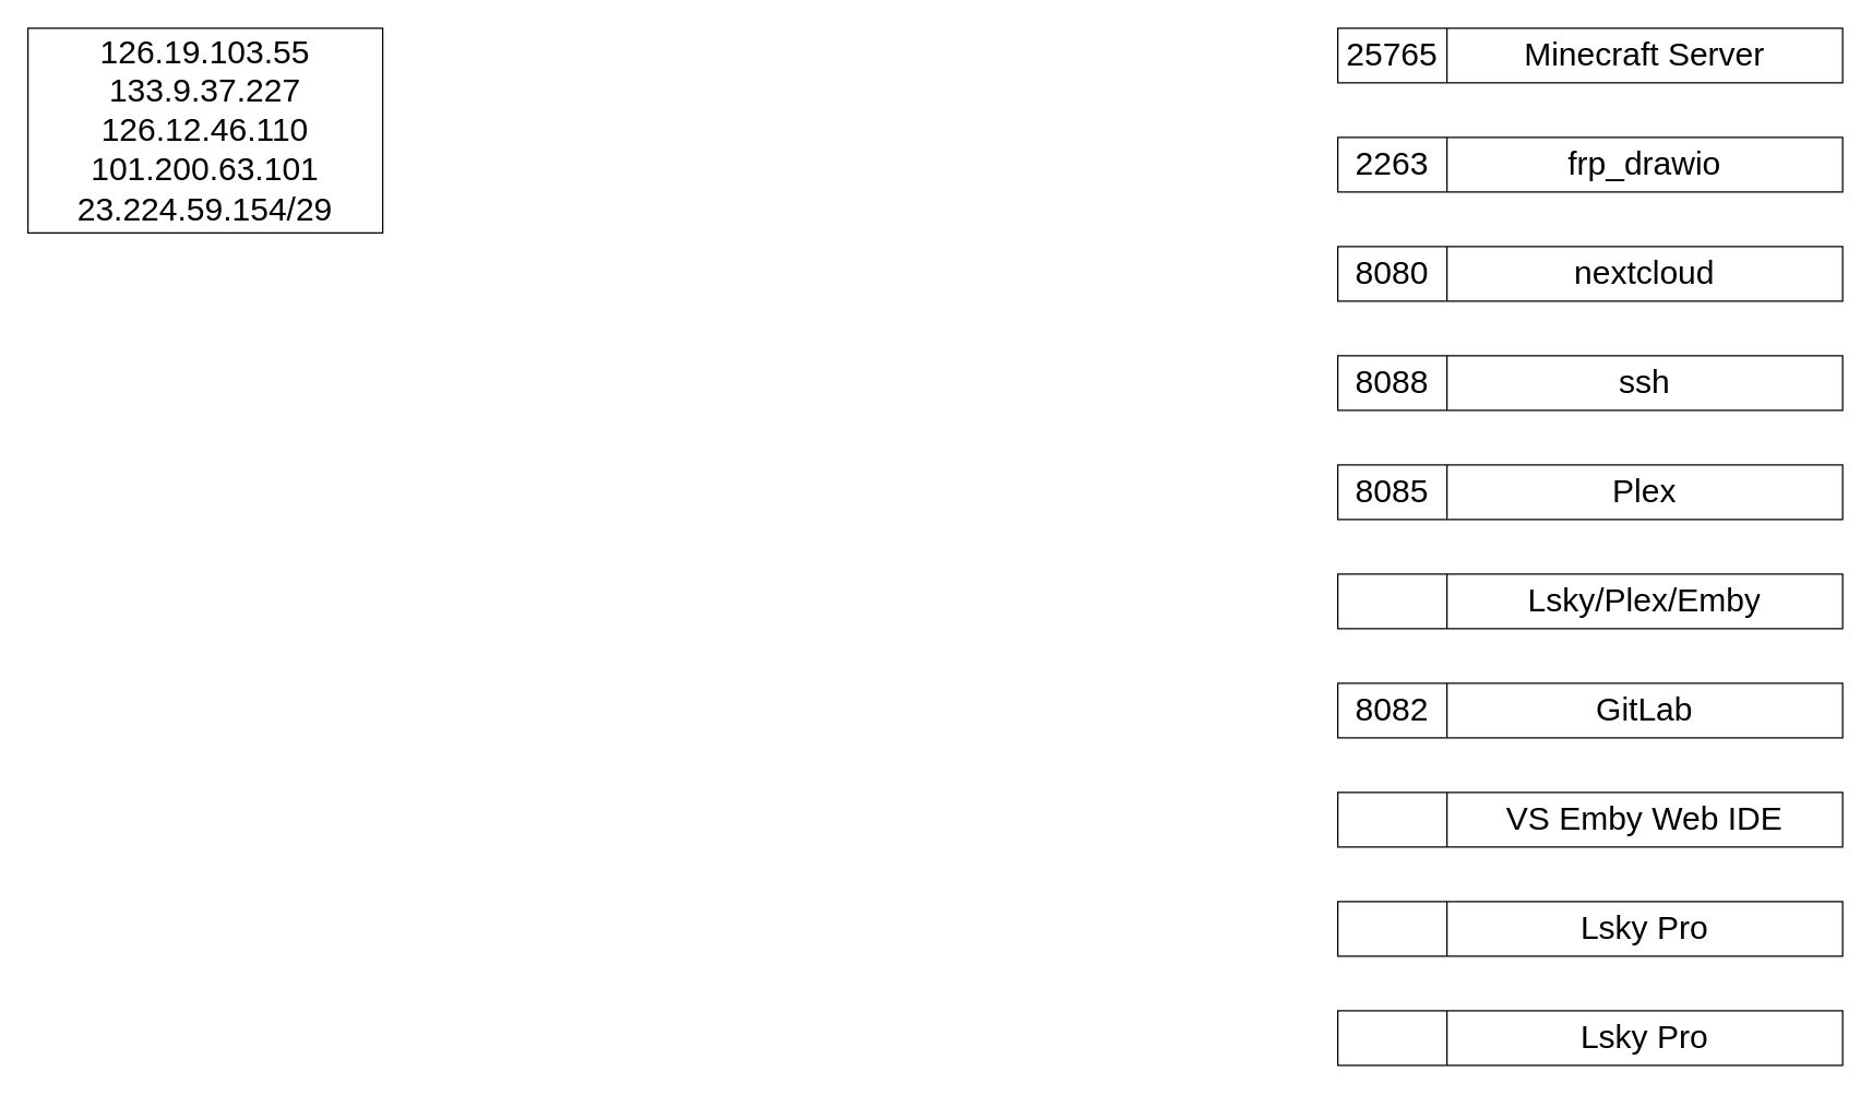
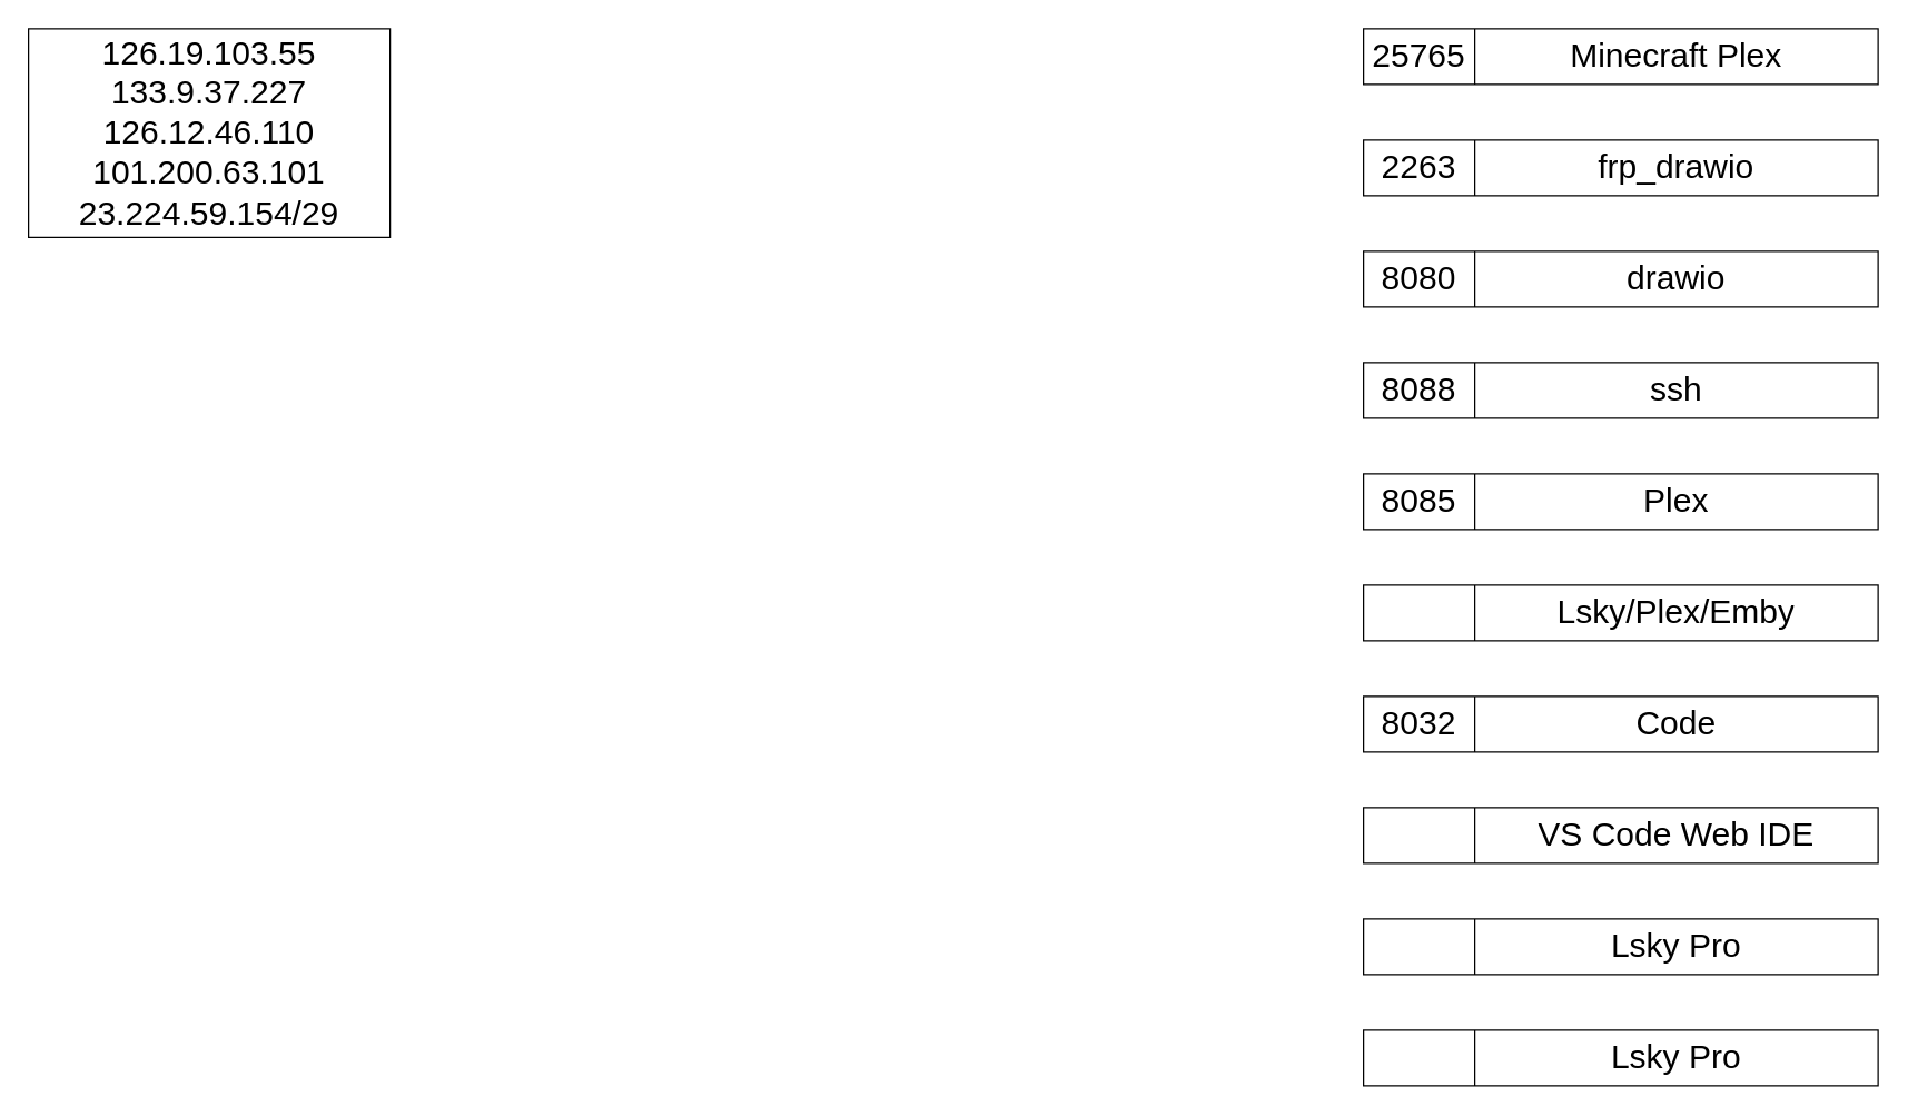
- <mxCell id="5" value="Minecraft Server" style="shape=partialRectangle;html=1;whiteSpace=wrap;connectable=0;overflow=hidden;fillColor=none;top=0;left=0;bottom=0;right=0;pointerEvents=1;fontSize=24;" parent="3" vertex="1"><mxGeometry x="80" width="290" height="40" as="geometry"><mxRectangle width="290" height="40" as="alternateBounds" /></mxGeometry></mxCell>
+ <mxCell id="5" value="Minecraft Plex" style="shape=partialRectangle;html=1;whiteSpace=wrap;connectable=0;overflow=hidden;fillColor=none;top=0;left=0;bottom=0;right=0;pointerEvents=1;fontSize=24;" parent="3" vertex="1"><mxGeometry x="80" width="290" height="40" as="geometry"><mxRectangle width="290" height="40" as="alternateBounds" /></mxGeometry></mxCell>
- <mxCell id="17" value="nextcloud" style="shape=partialRectangle;html=1;whiteSpace=wrap;connectable=0;overflow=hidden;fillColor=none;top=0;left=0;bottom=0;right=0;pointerEvents=1;fontSize=24;" parent="15" vertex="1"><mxGeometry x="80" width="290" height="40" as="geometry"><mxRectangle width="290" height="40" as="alternateBounds" /></mxGeometry></mxCell>
+ <mxCell id="17" value="drawio" style="shape=partialRectangle;html=1;whiteSpace=wrap;connectable=0;overflow=hidden;fillColor=none;top=0;left=0;bottom=0;right=0;pointerEvents=1;fontSize=24;" parent="15" vertex="1"><mxGeometry x="80" width="290" height="40" as="geometry"><mxRectangle width="290" height="40" as="alternateBounds" /></mxGeometry></mxCell>
- <mxCell id="28" value="8082" style="shape=partialRectangle;html=1;whiteSpace=wrap;connectable=0;overflow=hidden;fillColor=none;top=0;left=0;bottom=0;right=0;pointerEvents=1;fontSize=24;" parent="27" vertex="1"><mxGeometry width="80" height="40" as="geometry"><mxRectangle width="80" height="40" as="alternateBounds" /></mxGeometry></mxCell>
+ <mxCell id="28" value="8032" style="shape=partialRectangle;html=1;whiteSpace=wrap;connectable=0;overflow=hidden;fillColor=none;top=0;left=0;bottom=0;right=0;pointerEvents=1;fontSize=24;" parent="27" vertex="1"><mxGeometry width="80" height="40" as="geometry"><mxRectangle width="80" height="40" as="alternateBounds" /></mxGeometry></mxCell>
- <mxCell id="29" value="GitLab" style="shape=partialRectangle;html=1;whiteSpace=wrap;connectable=0;overflow=hidden;fillColor=none;top=0;left=0;bottom=0;right=0;pointerEvents=1;fontSize=24;" parent="27" vertex="1"><mxGeometry x="80" width="290" height="40" as="geometry"><mxRectangle width="290" height="40" as="alternateBounds" /></mxGeometry></mxCell>
+ <mxCell id="29" value="Code" style="shape=partialRectangle;html=1;whiteSpace=wrap;connectable=0;overflow=hidden;fillColor=none;top=0;left=0;bottom=0;right=0;pointerEvents=1;fontSize=24;" parent="27" vertex="1"><mxGeometry x="80" width="290" height="40" as="geometry"><mxRectangle width="290" height="40" as="alternateBounds" /></mxGeometry></mxCell>
- <mxCell id="33" value="VS Emby Web IDE" style="shape=partialRectangle;html=1;whiteSpace=wrap;connectable=0;overflow=hidden;fillColor=none;top=0;left=0;bottom=0;right=0;pointerEvents=1;fontSize=24;" parent="31" vertex="1"><mxGeometry x="80" width="290" height="40" as="geometry"><mxRectangle width="290" height="40" as="alternateBounds" /></mxGeometry></mxCell>
+ <mxCell id="33" value="VS Code Web IDE" style="shape=partialRectangle;html=1;whiteSpace=wrap;connectable=0;overflow=hidden;fillColor=none;top=0;left=0;bottom=0;right=0;pointerEvents=1;fontSize=24;" parent="31" vertex="1"><mxGeometry x="80" width="290" height="40" as="geometry"><mxRectangle width="290" height="40" as="alternateBounds" /></mxGeometry></mxCell>
